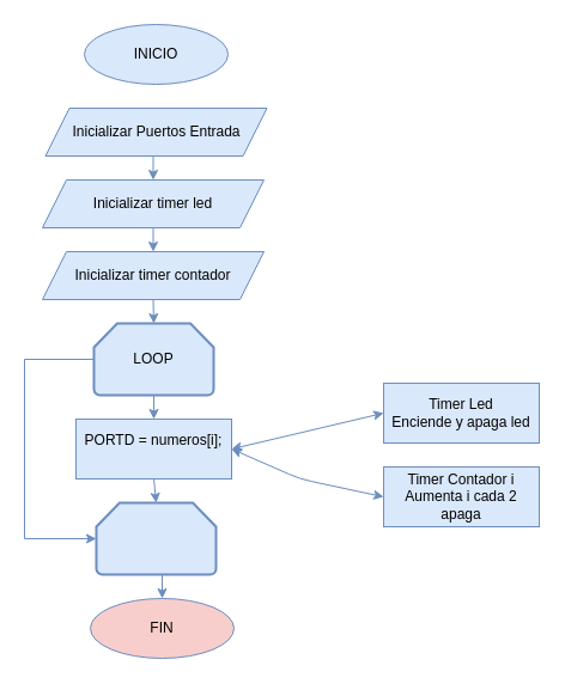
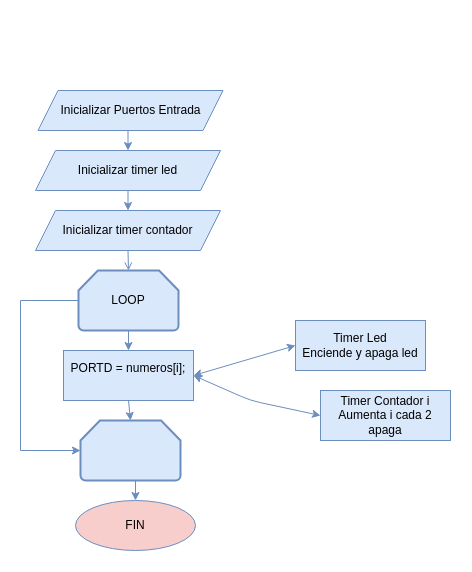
- <mxCell id="2" value="INICIO" style="ellipse;whiteSpace=wrap;html=1;fillColor=#dae8fc;strokeColor=#6c8ebf;" parent="1" vertex="1"><mxGeometry x="70" y="20" width="120" height="50" as="geometry" /></mxCell>
- <mxCell id="15" style="edgeStyle=none;rounded=0;orthogonalLoop=1;jettySize=auto;html=1;exitX=0.5;exitY=1;exitDx=0;exitDy=0;entryX=0.5;entryY=0;entryDx=0;entryDy=0;entryPerimeter=0;fillColor=#dae8fc;strokeColor=#6c8ebf;" edge="1" parent="1" source="16" target="5"><mxGeometry relative="1" as="geometry" /></mxCell>
+ <mxCell id="15" style="edgeStyle=none;rounded=0;orthogonalLoop=1;jettySize=auto;html=1;exitX=0.5;exitY=1;exitDx=0;exitDy=0;entryX=0.5;entryY=0;entryDx=0;entryDy=0;entryPerimeter=0;fillColor=#dae8fc;strokeColor=#6c8ebf;endArrow=open;" edge="1" parent="1" source="16" target="5"><mxGeometry relative="1" as="geometry" /></mxCell>
- <mxCell id="17" value="Timer Led&lt;br&gt;Enciende y apaga led" style="rounded=0;whiteSpace=wrap;html=1;fillColor=#dae8fc;strokeColor=#6c8ebf;" vertex="1" parent="1"><mxGeometry x="320" y="320" width="130" height="50" as="geometry" /></mxCell>
+ <mxCell id="17" value="Timer Led&lt;br&gt;Enciende y apaga led" style="rounded=0;whiteSpace=wrap;html=1;fillColor=#dae8fc;strokeColor=#6c8ebf;" vertex="1" parent="1"><mxGeometry x="295" y="320" width="130" height="50" as="geometry" /></mxCell>
